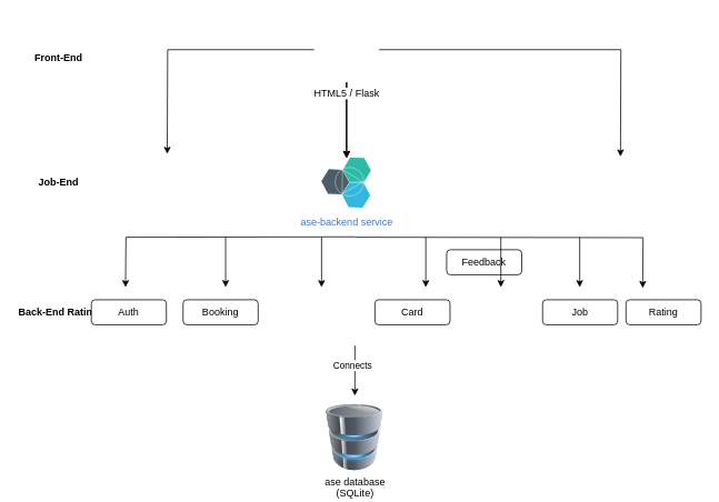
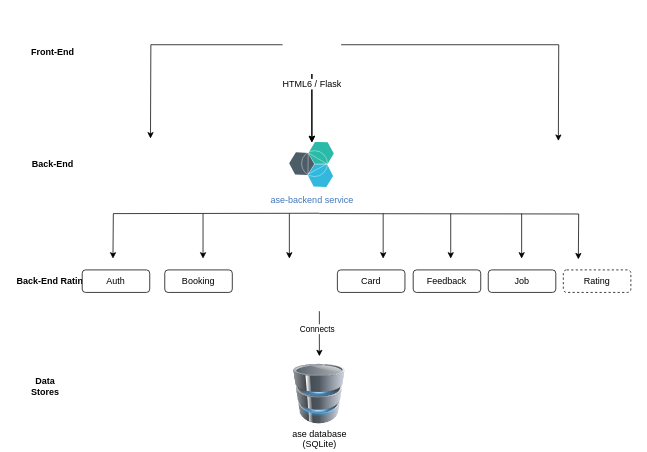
- <mxCell id="11" value="HTML5 / Flask" style="shape=image;html=1;verticalAlign=top;verticalLabelPosition=bottom;labelBackgroundColor=#ffffff;imageAspect=0;aspect=fixed;image=https://cdn1.iconfinder.com/data/icons/unicons-line-vol-5/24/react-128.png" parent="1" vertex="1"><mxGeometry x="376" y="20" width="78" height="78" as="geometry" /></mxCell>
+ <mxCell id="11" value="HTML6 / Flask" style="shape=image;html=1;verticalAlign=top;verticalLabelPosition=bottom;labelBackgroundColor=#ffffff;imageAspect=0;aspect=fixed;image=https://cdn1.iconfinder.com/data/icons/unicons-line-vol-5/24/react-128.png" parent="1" vertex="1"><mxGeometry x="376" y="20" width="78" height="78" as="geometry" /></mxCell>
- <mxCell id="4" value="&lt;b&gt;Job-End&lt;/b&gt;" style="text;html=1;strokeColor=none;fillColor=none;align=center;verticalAlign=middle;whiteSpace=wrap;rounded=0;" parent="1" vertex="1"><mxGeometry x="40" y="204" width="60" height="30" as="geometry" /></mxCell>
+ <mxCell id="4" value="&lt;b&gt;Back-End&lt;/b&gt;" style="text;html=1;strokeColor=none;fillColor=none;align=center;verticalAlign=middle;whiteSpace=wrap;rounded=0;" parent="1" vertex="1"><mxGeometry x="40" y="204" width="60" height="30" as="geometry" /></mxCell>
- <mxCell id="17" value="Feedback" style="rounded=1;whiteSpace=wrap;html=1;" vertex="1" parent="1"><mxGeometry x="535" y="299" width="90" height="30" as="geometry" /></mxCell>
+ <mxCell id="17" value="Feedback" style="rounded=1;whiteSpace=wrap;html=1;" vertex="1" parent="1"><mxGeometry x="550" y="359" width="90" height="30" as="geometry" /></mxCell>
- <mxCell id="19" value="Rating" style="rounded=1;whiteSpace=wrap;html=1;" vertex="1" parent="1"><mxGeometry x="750" y="359" width="90" height="30" as="geometry" /></mxCell>
+ <mxCell id="19" value="Rating" style="rounded=1;whiteSpace=wrap;html=1;dashed=1;" vertex="1" parent="1"><mxGeometry x="750" y="359" width="90" height="30" as="geometry" /></mxCell>
+ <mxCell id="5" value="&lt;b&gt;Data Stores&lt;/b&gt;" style="text;html=1;strokeColor=none;fillColor=none;align=center;verticalAlign=middle;whiteSpace=wrap;rounded=0;" parent="1" vertex="1"><mxGeometry x="30" y="499" width="60" height="30" as="geometry" /></mxCell>
